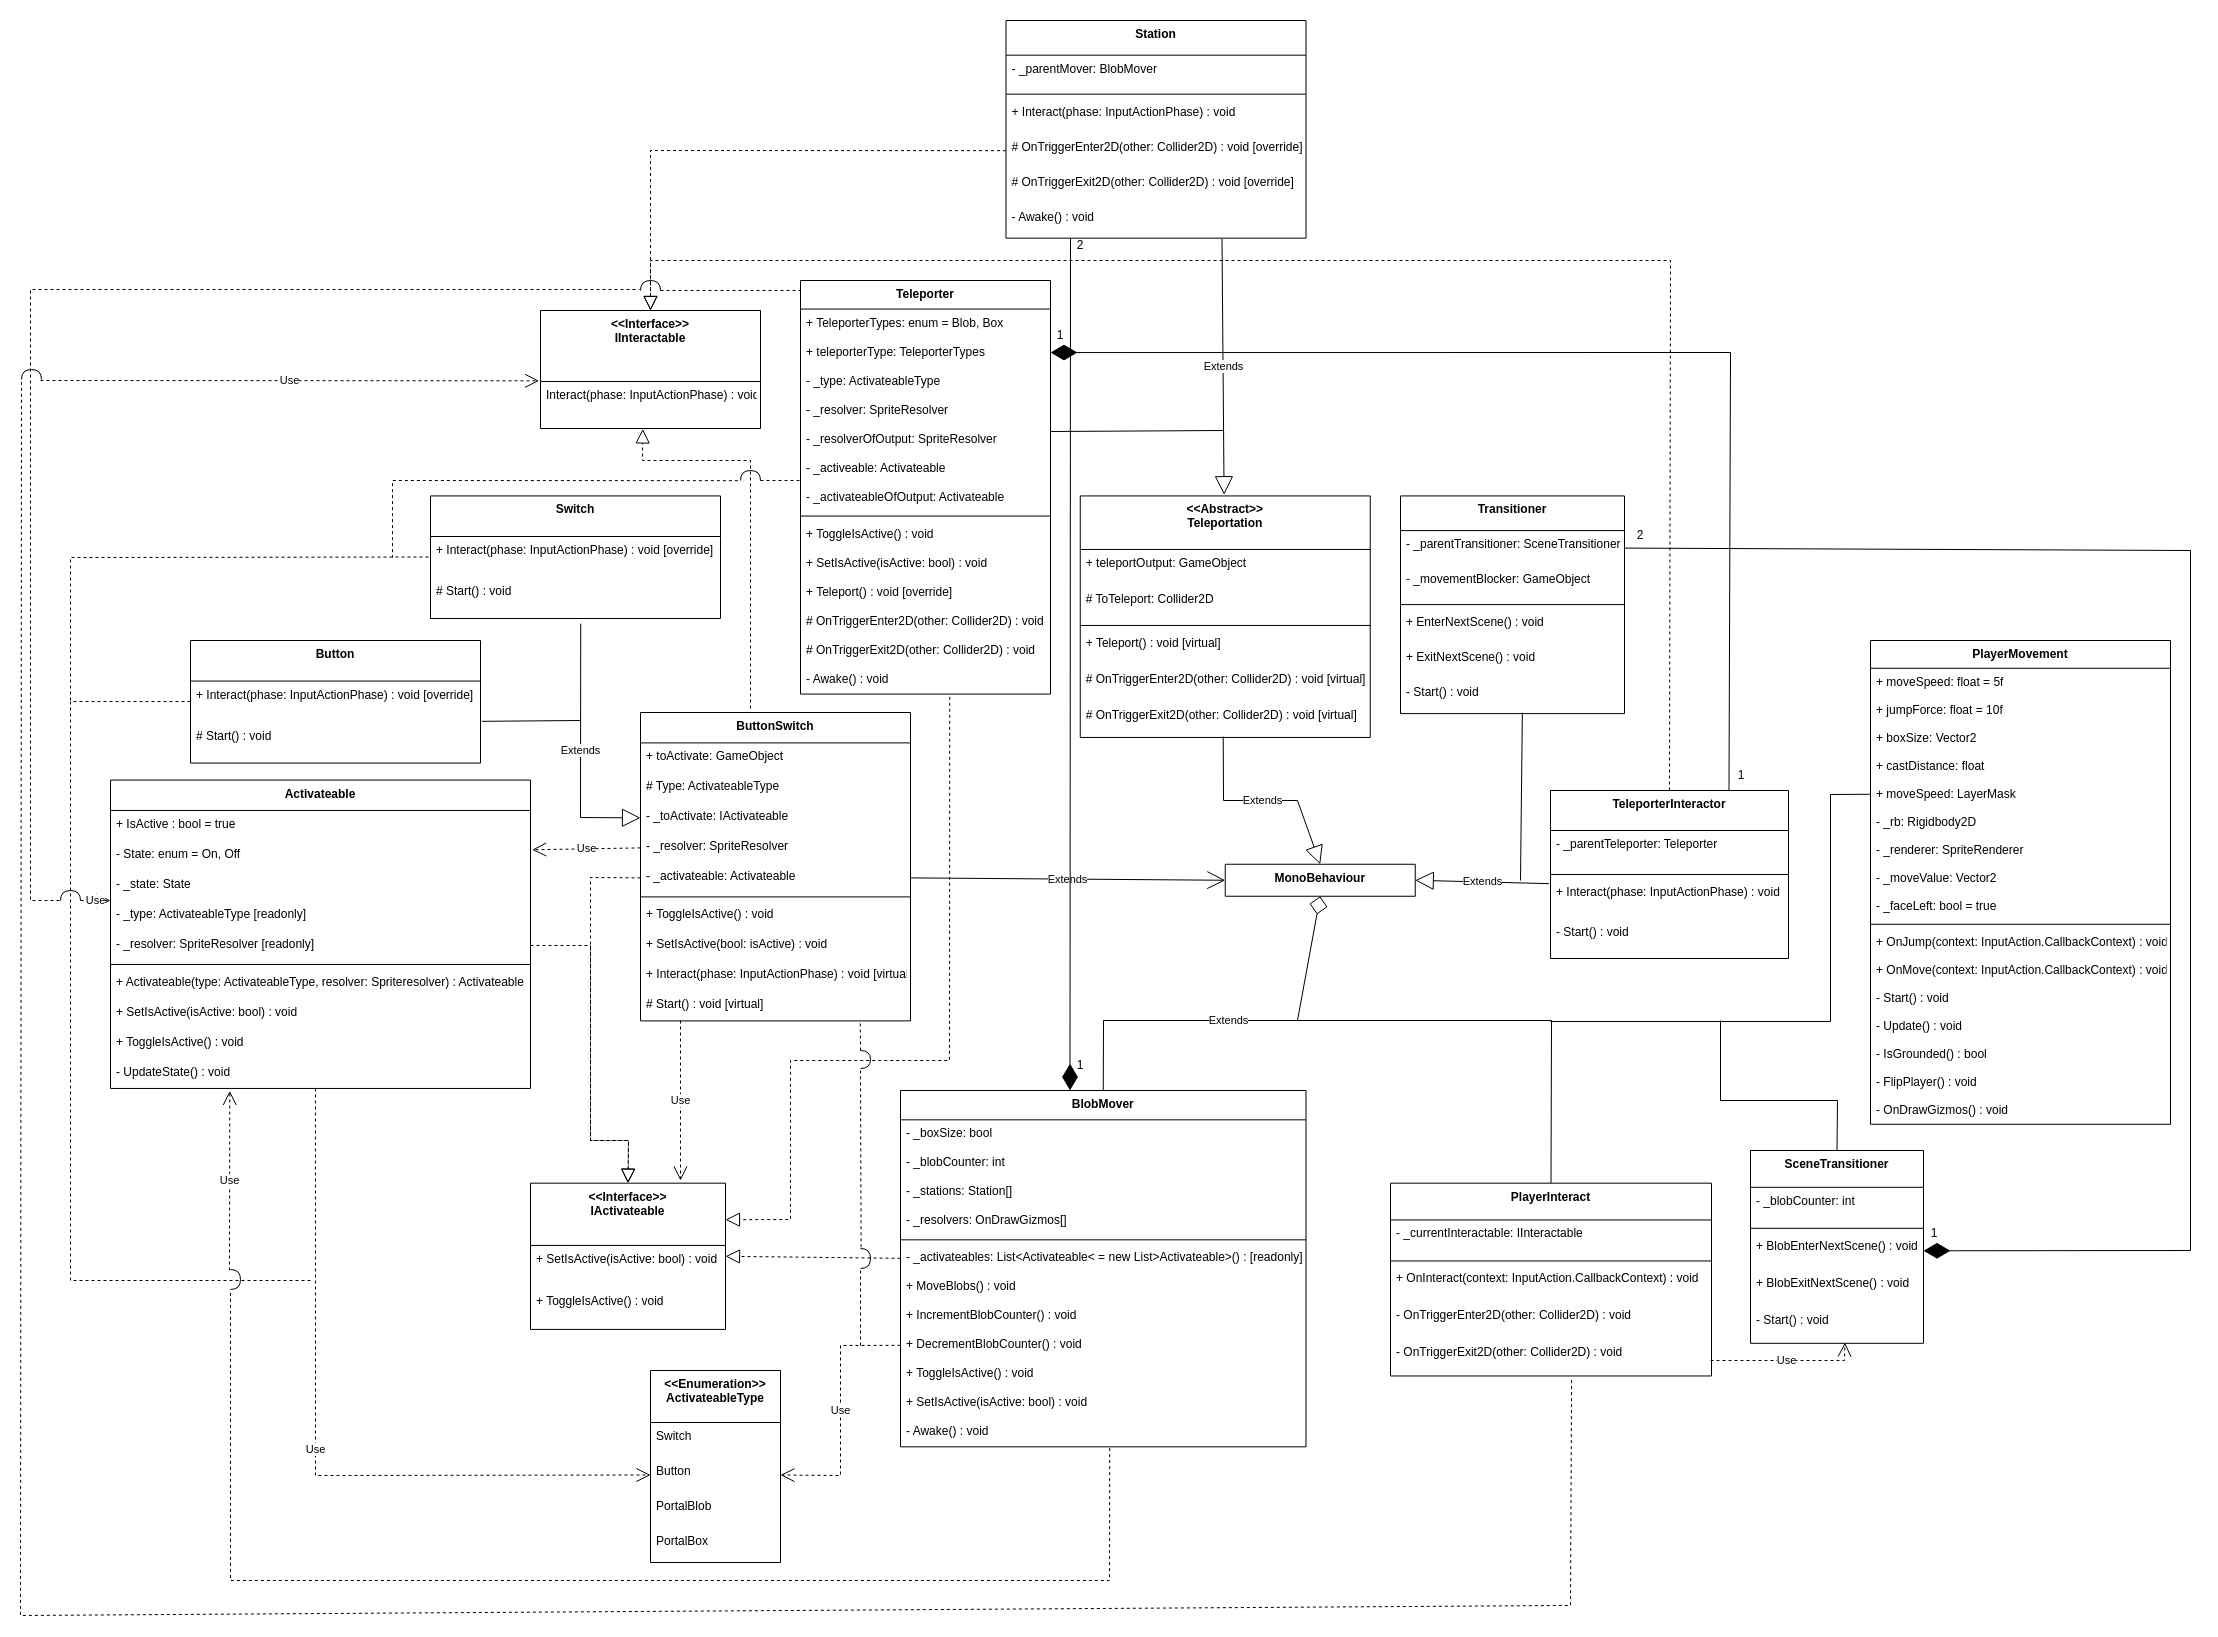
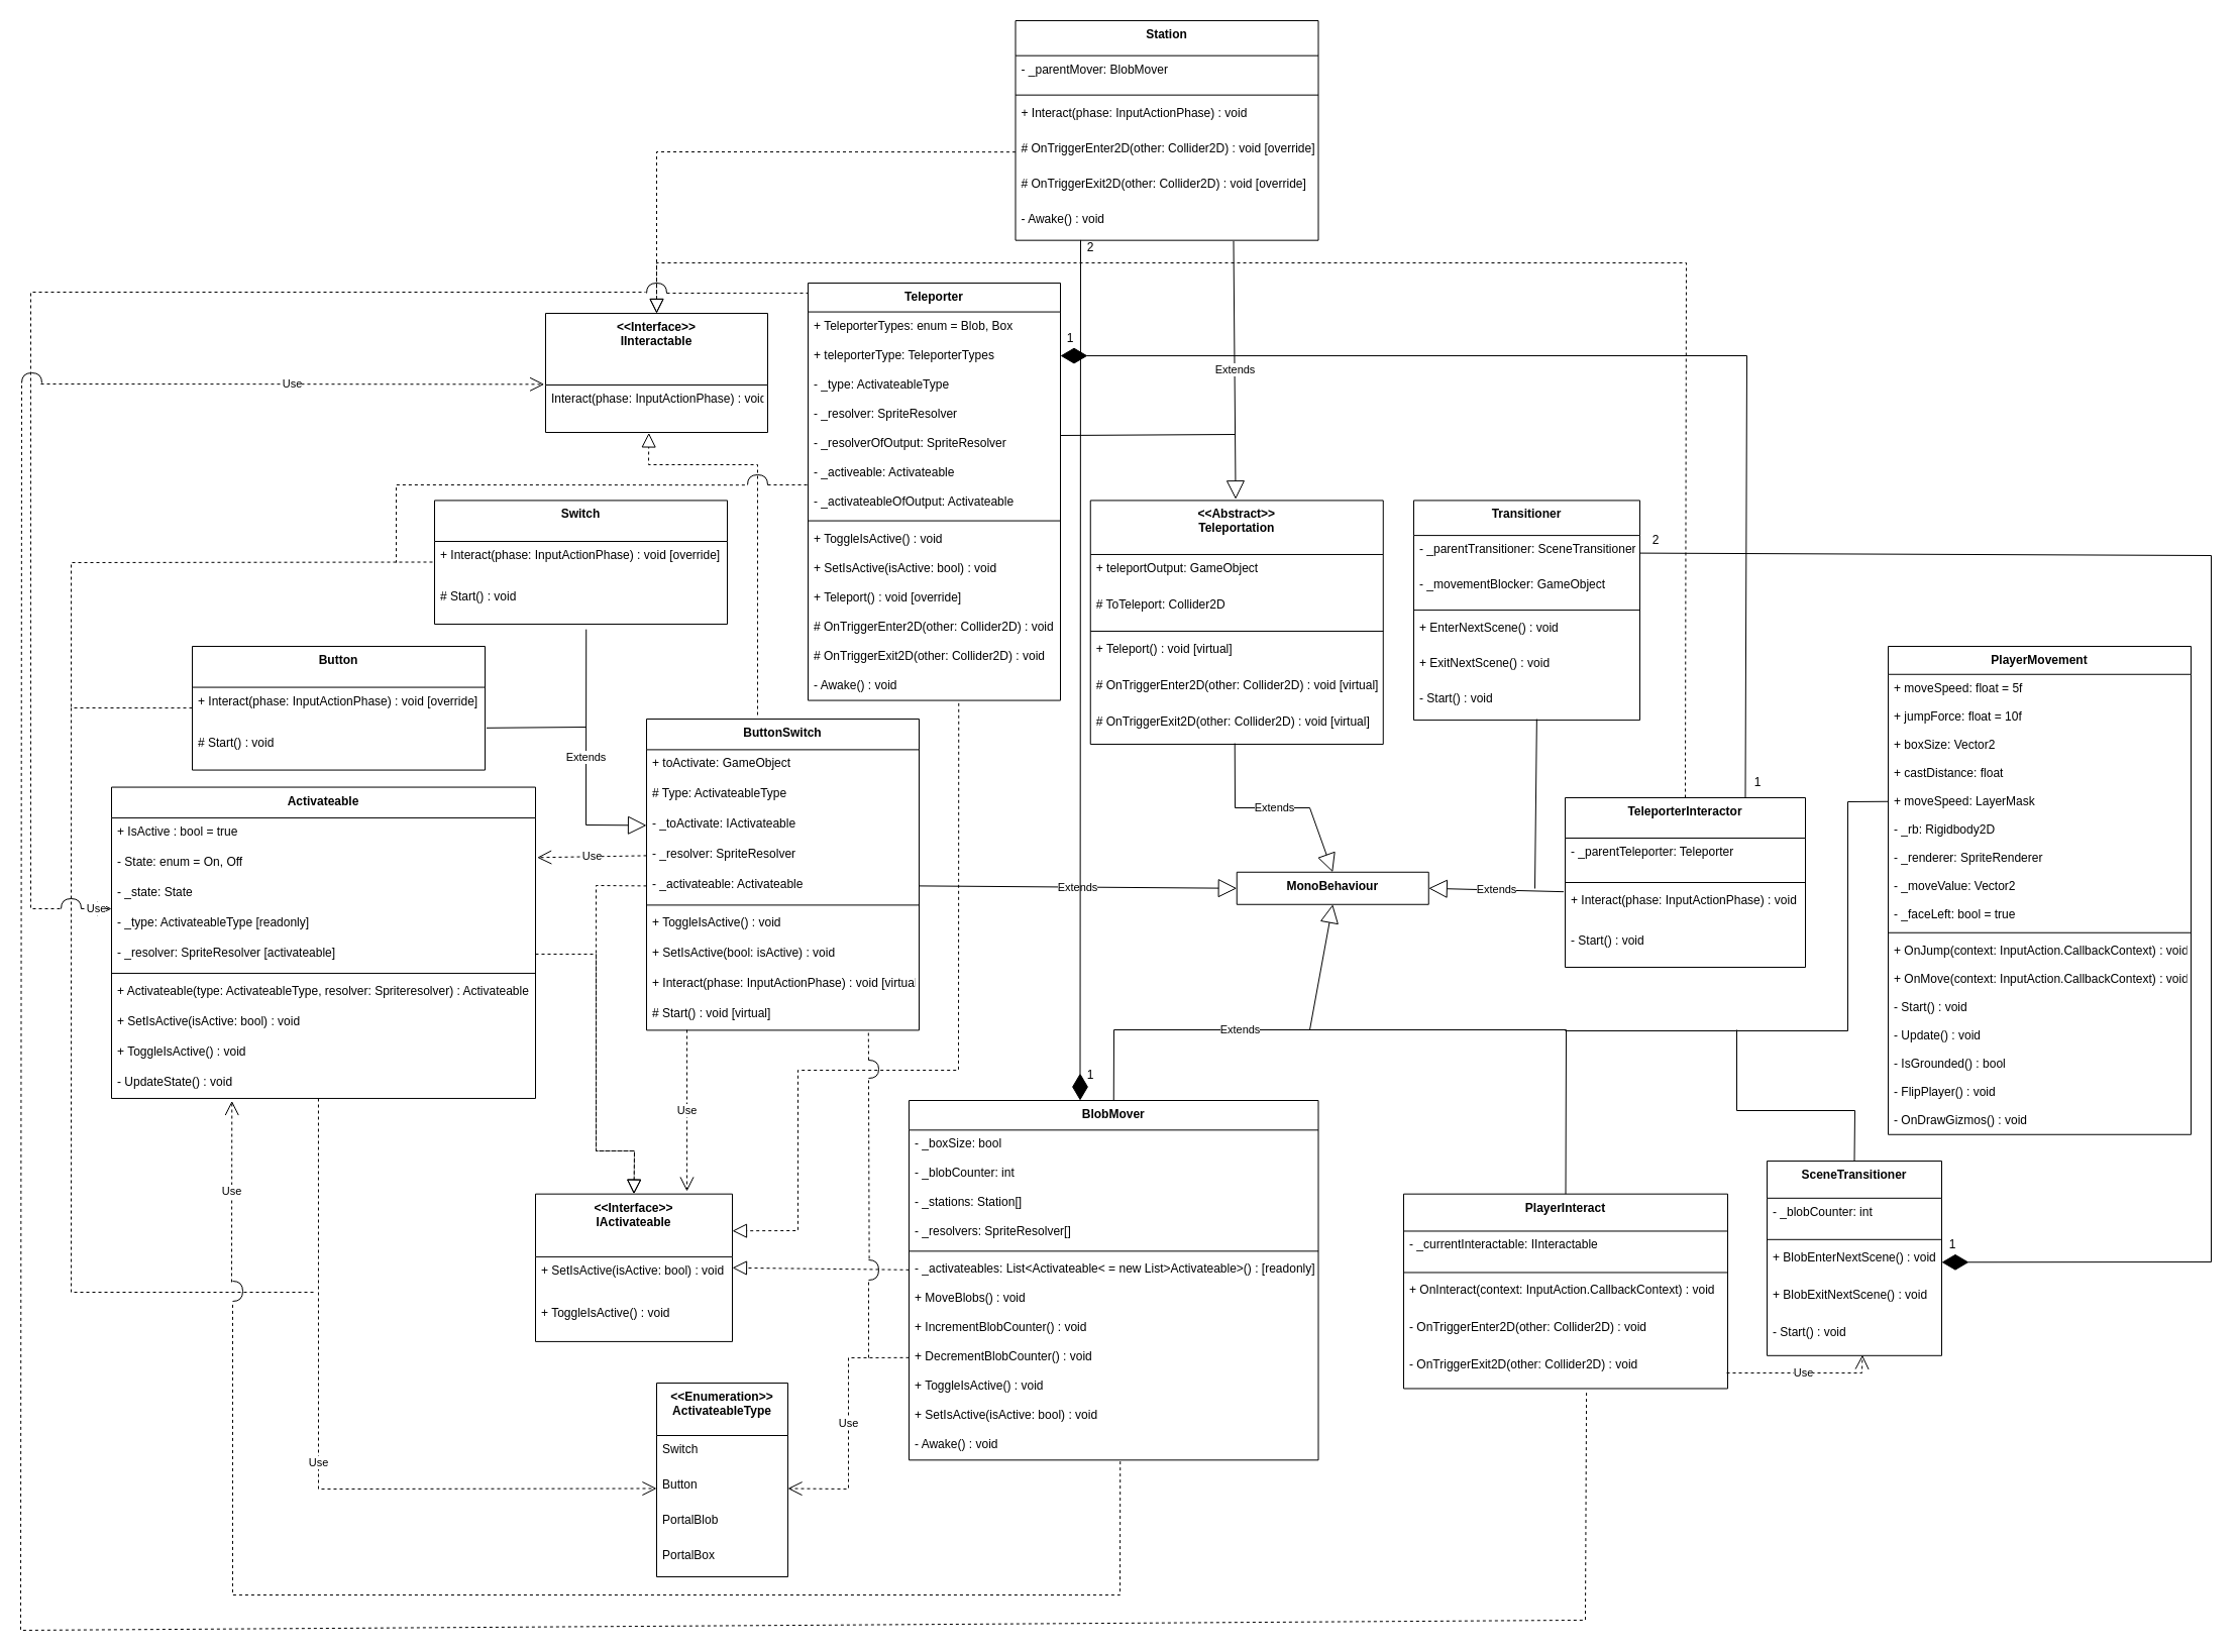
- <mxCell id="133" value="Extends" style="endArrow=open;endSize=16;endFill=0;html=1;rounded=0;exitX=1;exitY=0.5;exitDx=0;exitDy=0;entryX=0;entryY=0.5;entryDx=0;entryDy=0;" parent="1" source="56" target="2" edge="1"><mxGeometry width="160" relative="1" as="geometry"><mxPoint x="1060" y="1050" as="sourcePoint" /><mxPoint x="1220" y="1050" as="targetPoint" /></mxGeometry></mxCell>
+ <mxCell id="133" value="Extends" style="endArrow=block;endSize=16;endFill=0;html=1;rounded=0;exitX=1;exitY=0.5;exitDx=0;exitDy=0;entryX=0;entryY=0.5;entryDx=0;entryDy=0;" parent="1" source="56" target="2" edge="1"><mxGeometry width="160" relative="1" as="geometry"><mxPoint x="1060" y="1050" as="sourcePoint" /><mxPoint x="1220" y="1050" as="targetPoint" /></mxGeometry></mxCell>
- <mxCell id="127" value="Extends" style="endArrow=diamond;endSize=16;endFill=0;html=1;rounded=0;exitX=0.5;exitY=0;exitDx=0;exitDy=0;entryX=0.5;entryY=1;entryDx=0;entryDy=0;" parent="1" source="31" target="2" edge="1"><mxGeometry width="160" relative="1" as="geometry"><mxPoint x="1370" y="1030" as="sourcePoint" /><mxPoint x="1530" y="1030" as="targetPoint" /><Array as="points"><mxPoint x="1103" y="1020" /><mxPoint x="1297" y="1020" /></Array></mxGeometry></mxCell>
+ <mxCell id="127" value="Extends" style="endArrow=block;endSize=16;endFill=0;html=1;rounded=0;exitX=0.5;exitY=0;exitDx=0;exitDy=0;entryX=0.5;entryY=1;entryDx=0;entryDy=0;" parent="1" source="31" target="2" edge="1"><mxGeometry width="160" relative="1" as="geometry"><mxPoint x="1370" y="1030" as="sourcePoint" /><mxPoint x="1530" y="1030" as="targetPoint" /><Array as="points"><mxPoint x="1103" y="1020" /><mxPoint x="1297" y="1020" /></Array></mxGeometry></mxCell>
- <mxCell id="16" value="- _resolver: SpriteResolver [readonly]" style="text;strokeColor=none;fillColor=none;align=left;verticalAlign=top;spacingLeft=4;spacingRight=4;overflow=hidden;rotatable=0;points=[[0,0.5],[1,0.5]];portConstraint=eastwest;" parent="11" vertex="1"><mxGeometry y="150.4" width="420" height="30" as="geometry" /></mxCell>
+ <mxCell id="16" value="- _resolver: SpriteResolver [activateable]" style="text;strokeColor=none;fillColor=none;align=left;verticalAlign=top;spacingLeft=4;spacingRight=4;overflow=hidden;rotatable=0;points=[[0,0.5],[1,0.5]];portConstraint=eastwest;" parent="11" vertex="1"><mxGeometry y="150.4" width="420" height="30" as="geometry" /></mxCell>
- <mxCell id="35" value="- _resolvers: OnDrawGizmos[]" style="text;strokeColor=none;fillColor=none;align=left;verticalAlign=top;spacingLeft=4;spacingRight=4;overflow=hidden;rotatable=0;points=[[0,0.5],[1,0.5]];portConstraint=eastwest;" parent="31" vertex="1"><mxGeometry y="116.333" width="405.5" height="29" as="geometry" /></mxCell>
+ <mxCell id="35" value="- _resolvers: SpriteResolver[]" style="text;strokeColor=none;fillColor=none;align=left;verticalAlign=top;spacingLeft=4;spacingRight=4;overflow=hidden;rotatable=0;points=[[0,0.5],[1,0.5]];portConstraint=eastwest;" parent="31" vertex="1"><mxGeometry y="116.333" width="405.5" height="29" as="geometry" /></mxCell>
